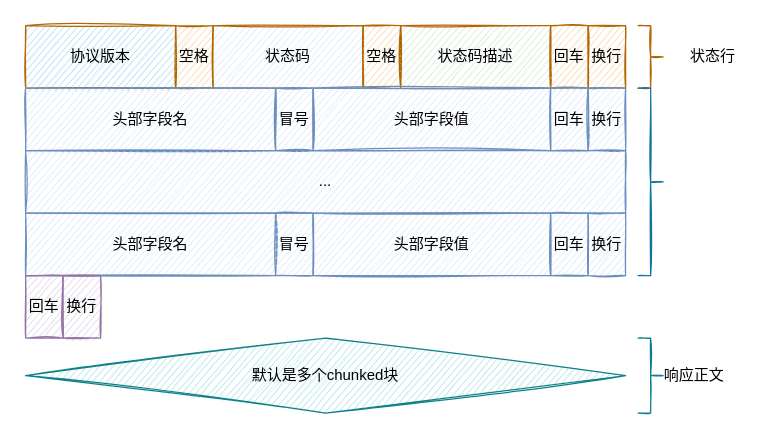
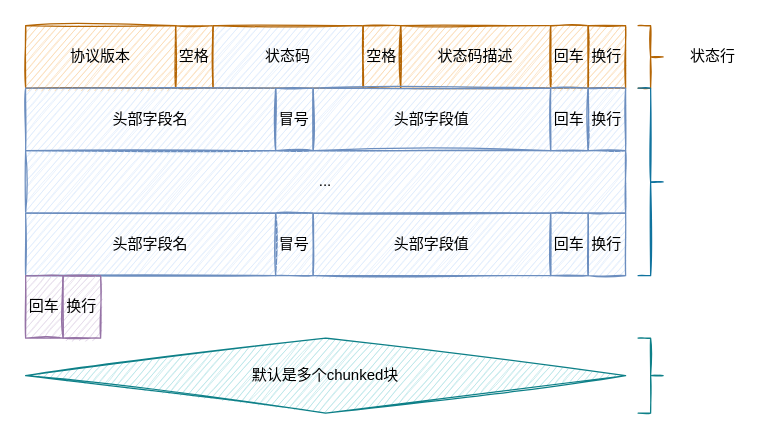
- <mxCell id="2" value="协议版本" style="rounded=0;whiteSpace=wrap;html=1;fillStyle=auto;fillColor=#b1ddf0;gradientDirection=north;sketch=1;strokeColor=#b46504;" parent="1" vertex="1"><mxGeometry x="20" y="20" width="120" height="50" as="geometry" /></mxCell>
+ <mxCell id="2" value="协议版本" style="rounded=0;whiteSpace=wrap;html=1;fillStyle=auto;fillColor=#fad7ac;gradientDirection=north;sketch=1;strokeColor=#b46504;" parent="1" vertex="1"><mxGeometry x="20" y="20" width="120" height="50" as="geometry" /></mxCell>
- <mxCell id="6" value="状态码描述" style="rounded=0;whiteSpace=wrap;html=1;fillStyle=auto;fillColor=#d5e8d4;gradientDirection=north;sketch=1;strokeColor=#b46504;" parent="1" vertex="1"><mxGeometry x="320" y="20" width="120" height="50" as="geometry" /></mxCell>
+ <mxCell id="6" value="状态码描述" style="rounded=0;whiteSpace=wrap;html=1;fillStyle=auto;fillColor=#fad7ac;gradientDirection=north;sketch=1;strokeColor=#b46504;" parent="1" vertex="1"><mxGeometry x="320" y="20" width="120" height="50" as="geometry" /></mxCell>
- <mxCell id="25" value="响应正文" style="text;html=1;align=center;verticalAlign=middle;whiteSpace=wrap;rounded=0;fillStyle=auto;sketch=1;" parent="1" vertex="1"><mxGeometry x="530" y="285" width="50" height="30" as="geometry" /></mxCell>
